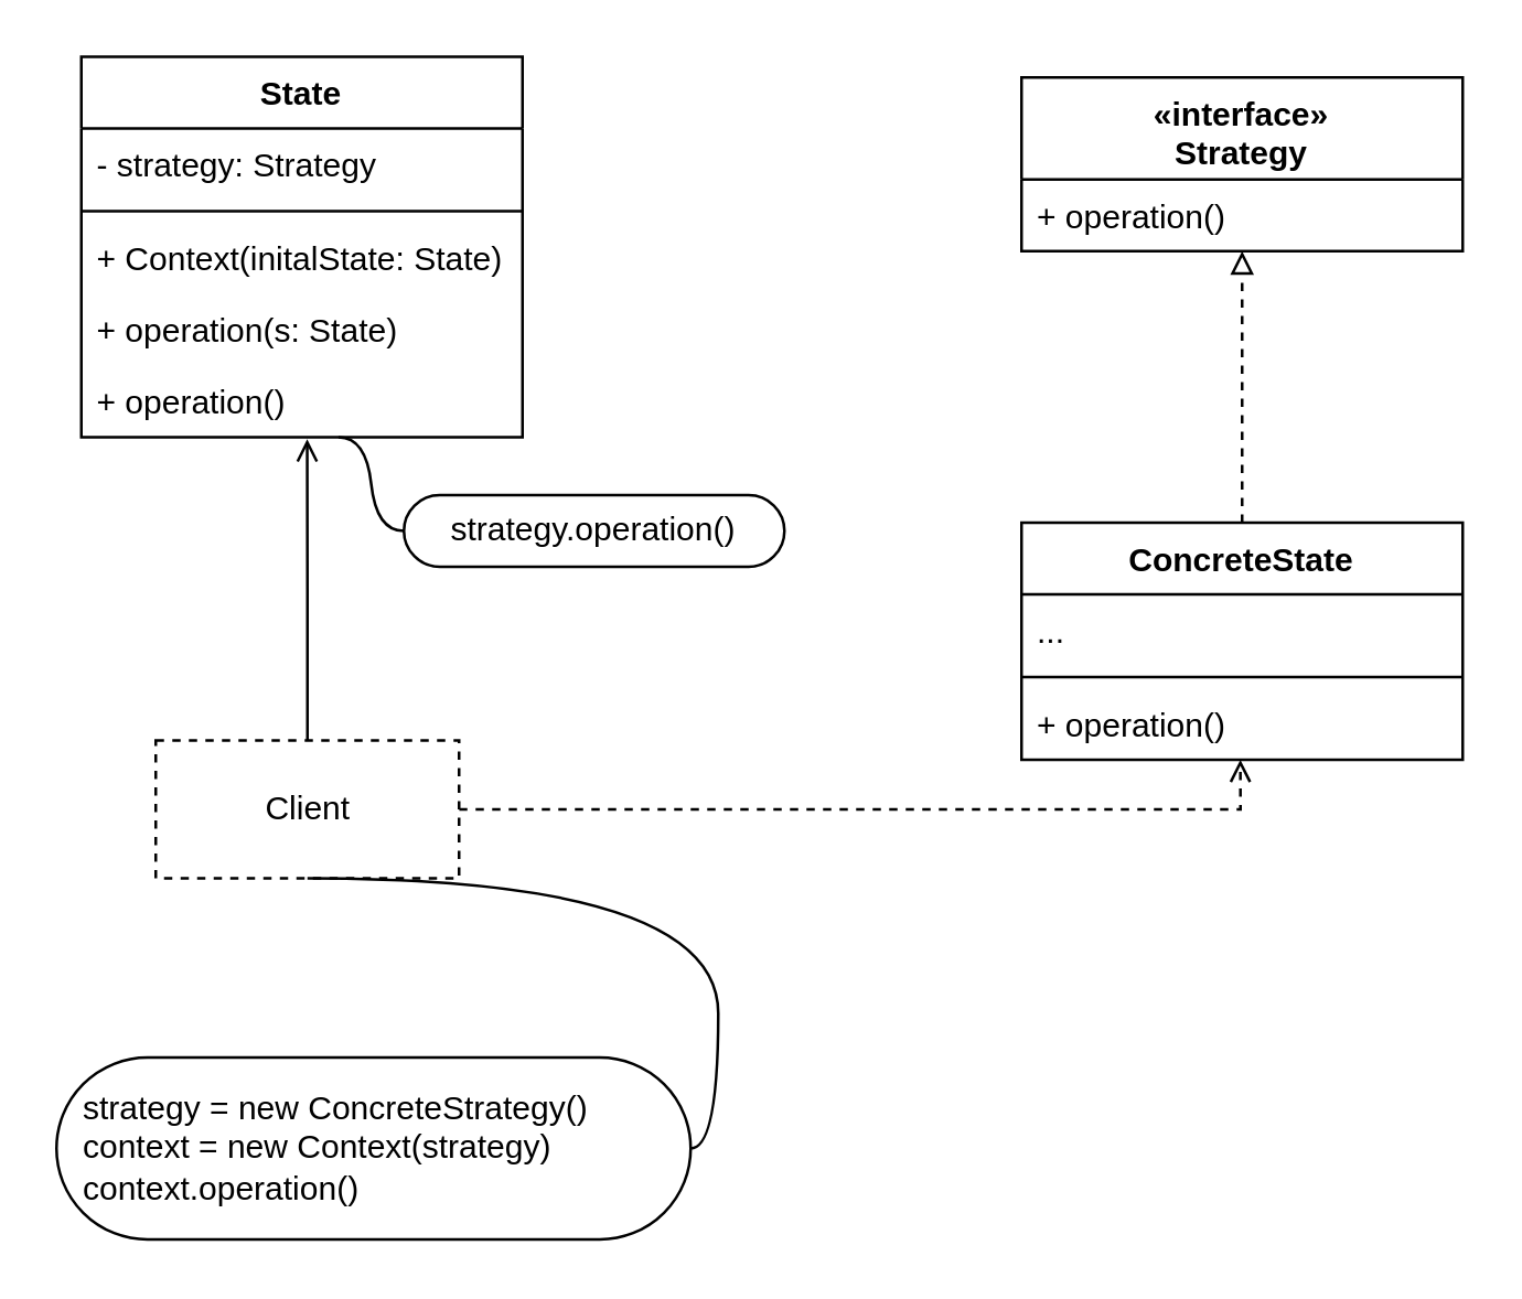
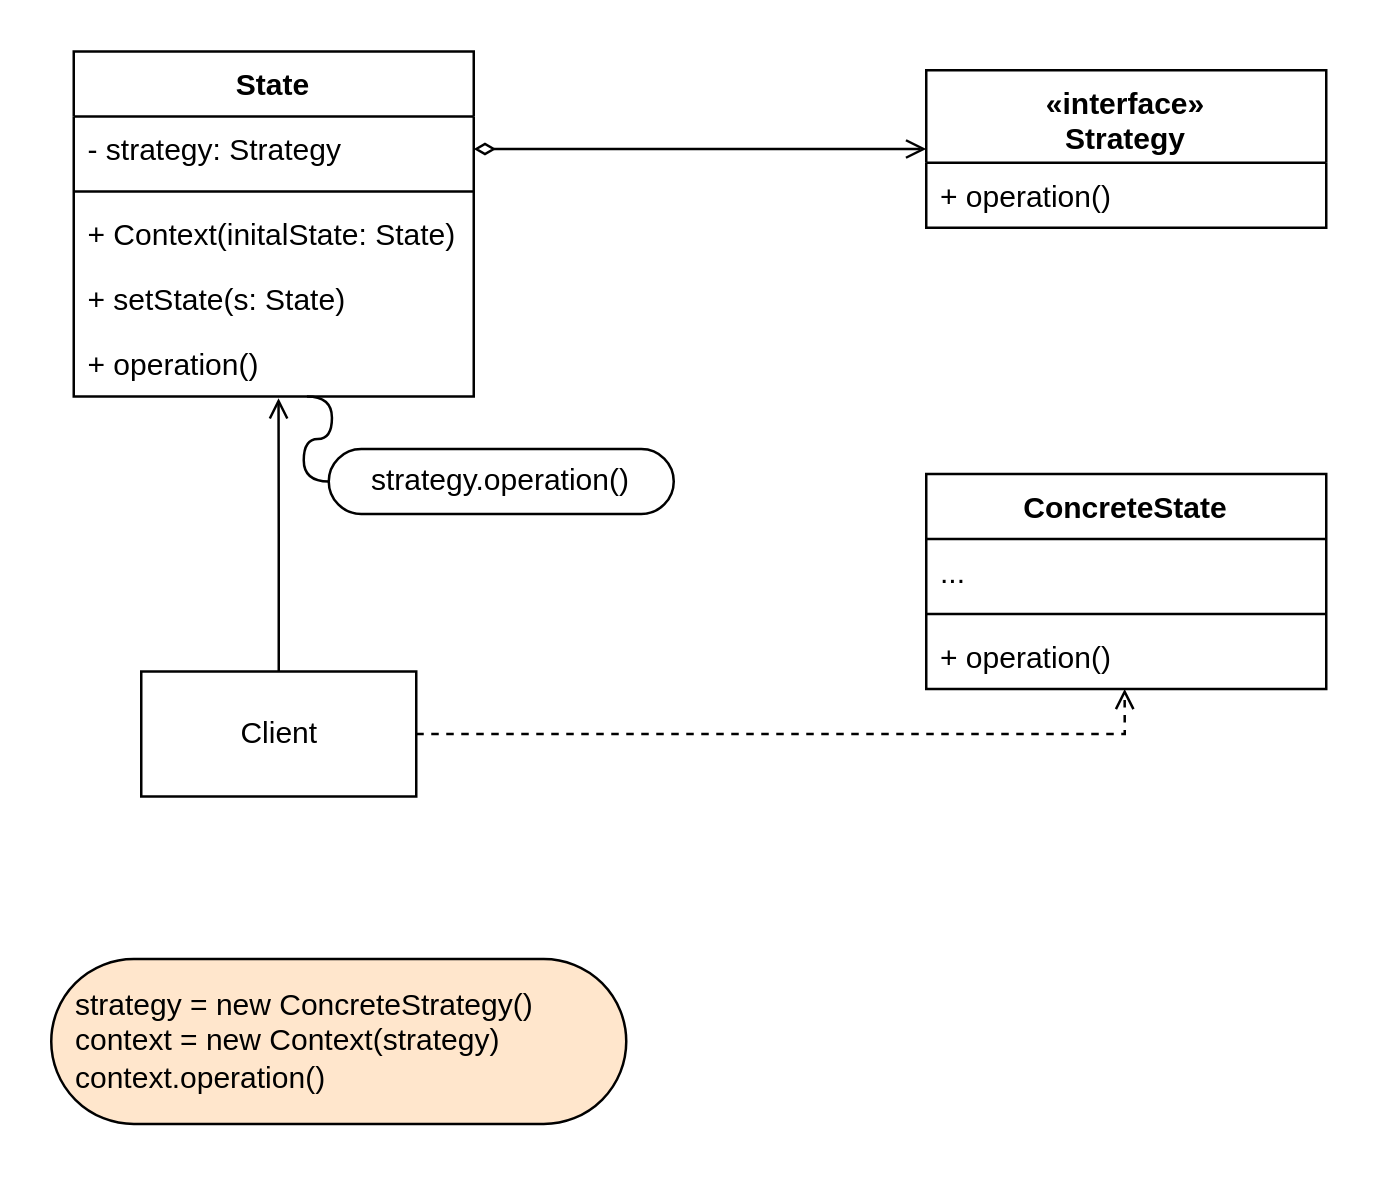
+ <mxCell id="10" style="edgeStyle=orthogonalEdgeStyle;html=1;exitX=1;exitY=0.5;exitDx=0;exitDy=0;entryX=0;entryY=0.5;entryDx=0;entryDy=0;rounded=0;endArrow=open;endFill=0;startArrow=diamondThin;startFill=0;" parent="1" source="3" target="8" edge="1"><mxGeometry relative="1" as="geometry" /></mxCell>
- <mxCell id="6" value="+ operation(s: State)" style="text;strokeColor=none;fillColor=none;align=left;verticalAlign=top;spacingLeft=4;spacingRight=4;overflow=hidden;rotatable=0;points=[[0,0.5],[1,0.5]];portConstraint=eastwest;" parent="2" vertex="1"><mxGeometry y="86" width="160" height="26" as="geometry" /></mxCell>
+ <mxCell id="6" value="+ setState(s: State)" style="text;strokeColor=none;fillColor=none;align=left;verticalAlign=top;spacingLeft=4;spacingRight=4;overflow=hidden;rotatable=0;points=[[0,0.5],[1,0.5]];portConstraint=eastwest;" parent="2" vertex="1"><mxGeometry y="86" width="160" height="26" as="geometry" /></mxCell>
- <mxCell id="11" style="edgeStyle=orthogonalEdgeStyle;rounded=0;html=1;exitX=0.5;exitY=0;exitDx=0;exitDy=0;entryX=0.5;entryY=1;entryDx=0;entryDy=0;startArrow=none;startFill=0;endArrow=block;endFill=0;dashed=1;" parent="1" source="12" target="8" edge="1"><mxGeometry relative="1" as="geometry" /></mxCell>
- <mxCell id="21" value="strategy.operation()" style="whiteSpace=wrap;html=1;rounded=1;arcSize=50;align=center;verticalAlign=middle;strokeWidth=1;autosize=1;spacing=4;treeFolding=1;treeMoving=1;newEdgeStyle={&quot;edgeStyle&quot;:&quot;entityRelationEdgeStyle&quot;,&quot;startArrow&quot;:&quot;none&quot;,&quot;endArrow&quot;:&quot;none&quot;,&quot;segment&quot;:10,&quot;curved&quot;:1};" parent="1" vertex="1"><mxGeometry x="146" y="179" width="138" height="26" as="geometry" /></mxCell>
+ <mxCell id="21" value="strategy.operation()" style="whiteSpace=wrap;html=1;rounded=1;arcSize=50;align=center;verticalAlign=middle;strokeWidth=1;autosize=1;spacing=4;treeFolding=1;treeMoving=1;newEdgeStyle={&quot;edgeStyle&quot;:&quot;entityRelationEdgeStyle&quot;,&quot;startArrow&quot;:&quot;none&quot;,&quot;endArrow&quot;:&quot;none&quot;,&quot;segment&quot;:10,&quot;curved&quot;:1};" parent="1" vertex="1"><mxGeometry x="131" y="179" width="138" height="26" as="geometry" /></mxCell>
- <mxCell id="18" value="Client" style="html=1;dashed=1;" parent="1" vertex="1"><mxGeometry x="56" y="268" width="110" height="50" as="geometry" /></mxCell>
+ <mxCell id="18" value="Client" style="html=1;" parent="1" vertex="1"><mxGeometry x="56" y="268" width="110" height="50" as="geometry" /></mxCell>
- <mxCell id="20" value="" style="edgeStyle=entityRelationEdgeStyle;startArrow=none;endArrow=none;segment=10;curved=1;rounded=0;exitX=0.5;exitY=1;exitDx=0;exitDy=0;" parent="1" source="18" target="19" edge="1"><mxGeometry relative="1" as="geometry"><mxPoint x="46" y="443" as="sourcePoint" /></mxGeometry></mxCell>
- <mxCell id="19" value="strategy = new ConcreteStrategy()&lt;br&gt;context = new Context(strategy)&lt;br&gt;context.operation()" style="whiteSpace=wrap;html=1;rounded=1;arcSize=50;align=left;verticalAlign=middle;strokeWidth=1;autosize=1;spacing=10;treeFolding=1;treeMoving=1;newEdgeStyle={&quot;edgeStyle&quot;:&quot;entityRelationEdgeStyle&quot;,&quot;startArrow&quot;:&quot;none&quot;,&quot;endArrow&quot;:&quot;none&quot;,&quot;segment&quot;:10,&quot;curved&quot;:1};" parent="1" vertex="1"><mxGeometry x="20" y="383" width="230" height="66" as="geometry" /></mxCell>
+ <mxCell id="19" value="strategy = new ConcreteStrategy()&lt;br&gt;context = new Context(strategy)&lt;br&gt;context.operation()" style="whiteSpace=wrap;html=1;rounded=1;arcSize=50;align=left;verticalAlign=middle;strokeWidth=1;autosize=1;spacing=10;treeFolding=1;treeMoving=1;newEdgeStyle={&quot;edgeStyle&quot;:&quot;entityRelationEdgeStyle&quot;,&quot;startArrow&quot;:&quot;none&quot;,&quot;endArrow&quot;:&quot;none&quot;,&quot;segment&quot;:10,&quot;curved&quot;:1};fillColor=#ffe6cc;" parent="1" vertex="1"><mxGeometry x="20" y="383" width="230" height="66" as="geometry" /></mxCell>
